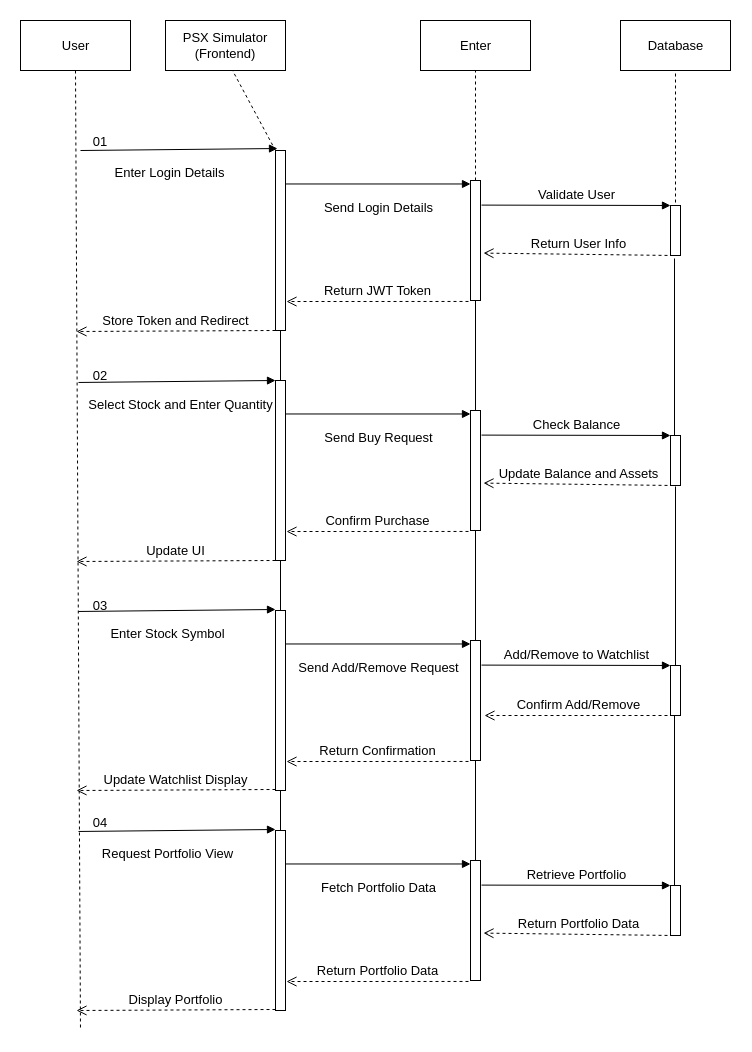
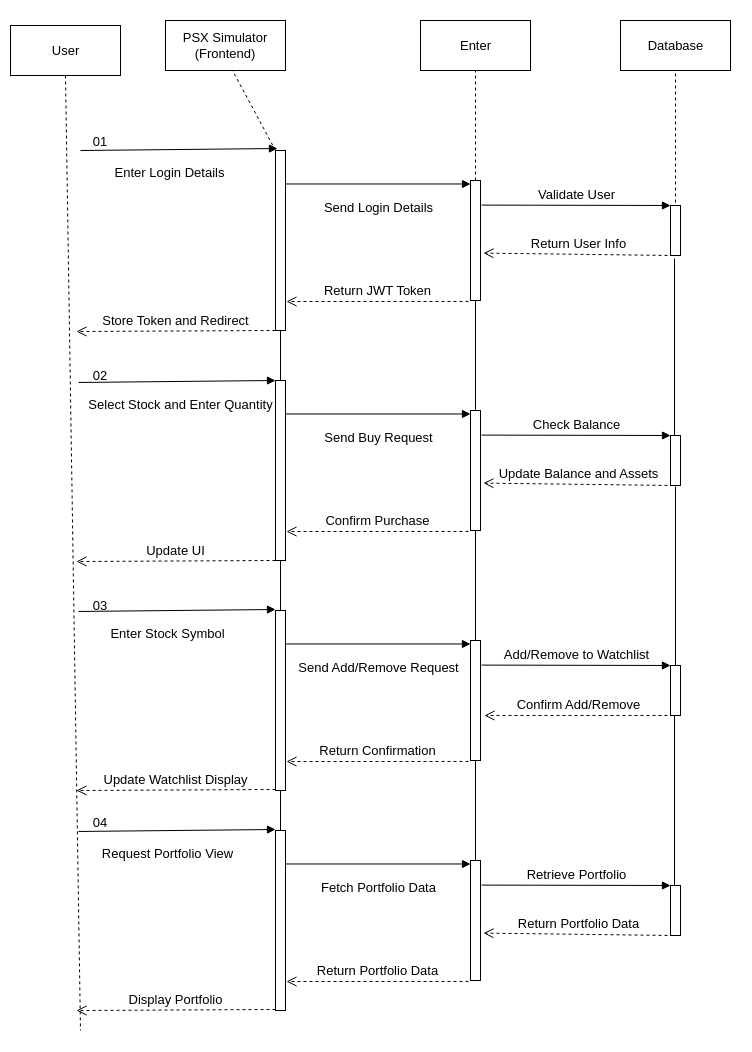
- <mxCell id="3" value="User" style="html=1;fillColor=none;fontSize=13;" parent="1" vertex="1"><mxGeometry x="20" y="20" width="110" height="50" as="geometry" /></mxCell>
+ <mxCell id="3" value="User" style="html=1;fillColor=none;fontSize=13;" parent="1" vertex="1"><mxGeometry x="10" y="25" width="110" height="50" as="geometry" /></mxCell>
